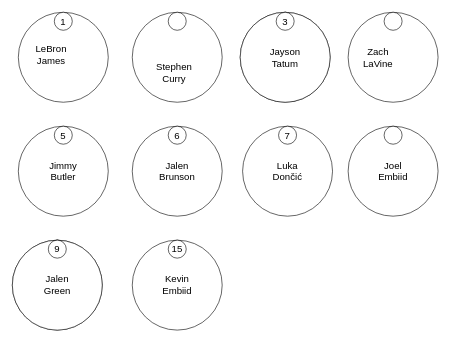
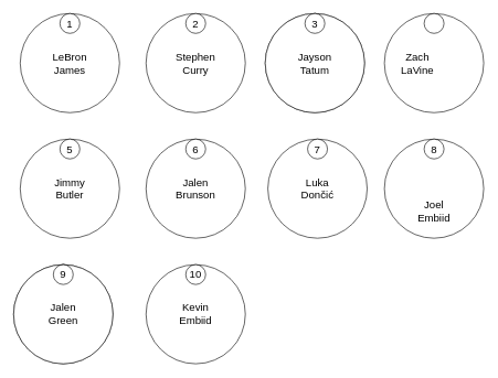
+ <mxCell id="13" value="2" style="text;strokeColor=none;fillColor=none;html=1;align=center;verticalAlign=middle;whiteSpace=wrap;rounded=0;fontSize=16;" vertex="1" parent="11"><mxGeometry y="5" width="30" height="20" as="geometry" /></mxCell>
- <mxCell id="4" value="LeBron James" style="text;strokeColor=none;fillColor=none;html=1;align=center;verticalAlign=middle;whiteSpace=wrap;rounded=0;fontSize=16;" vertex="1" parent="2"><mxGeometry x="20" y="52.5" width="70" height="35" as="geometry" /></mxCell>
+ <mxCell id="4" value="LeBron James" style="text;strokeColor=none;fillColor=none;html=1;align=center;verticalAlign=middle;whiteSpace=wrap;rounded=0;fontSize=16;" vertex="1" parent="2"><mxGeometry x="40" y="57.5" width="70" height="35" as="geometry" /></mxCell>
- <mxCell id="10" value="Stephen Curry" style="text;strokeColor=none;fillColor=none;html=1;align=center;verticalAlign=middle;whiteSpace=wrap;rounded=0;fontSize=16;" vertex="1" parent="8"><mxGeometry x="35" y="82.5" width="70" height="35" as="geometry" /></mxCell>
+ <mxCell id="10" value="Stephen Curry" style="text;strokeColor=none;fillColor=none;html=1;align=center;verticalAlign=middle;whiteSpace=wrap;rounded=0;fontSize=16;" vertex="1" parent="8"><mxGeometry x="40" y="57.5" width="70" height="35" as="geometry" /></mxCell>
+ <mxCell id="54" value="8" style="text;strokeColor=none;fillColor=none;html=1;align=center;verticalAlign=middle;whiteSpace=wrap;rounded=0;fontSize=16;" vertex="1" parent="52"><mxGeometry y="5" width="30" height="20" as="geometry" /></mxCell>
- <mxCell id="51" value="Joel Embiid" style="text;strokeColor=none;fillColor=none;html=1;align=center;verticalAlign=middle;whiteSpace=wrap;rounded=0;fontSize=16;" vertex="1" parent="49"><mxGeometry x="40" y="57.5" width="70" height="35" as="geometry" /></mxCell>
+ <mxCell id="51" value="Joel Embiid" style="text;strokeColor=none;fillColor=none;html=1;align=center;verticalAlign=middle;whiteSpace=wrap;rounded=0;fontSize=16;" vertex="1" parent="49"><mxGeometry x="40" y="92.5" width="70" height="35" as="geometry" /></mxCell>
- <mxCell id="72" value="15" style="text;strokeColor=none;fillColor=none;html=1;align=center;verticalAlign=middle;whiteSpace=wrap;rounded=0;fontSize=16;" vertex="1" parent="70"><mxGeometry y="5" width="30" height="20" as="geometry" /></mxCell>
+ <mxCell id="72" value="10" style="text;strokeColor=none;fillColor=none;html=1;align=center;verticalAlign=middle;whiteSpace=wrap;rounded=0;fontSize=16;" vertex="1" parent="70"><mxGeometry y="5" width="30" height="20" as="geometry" /></mxCell>
